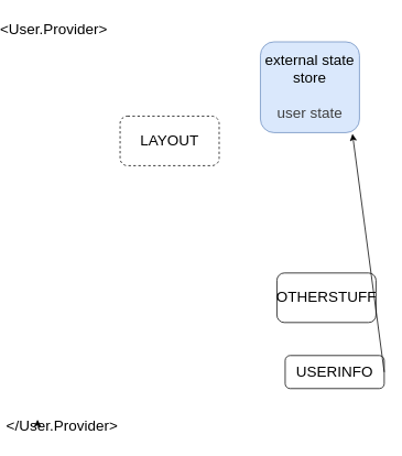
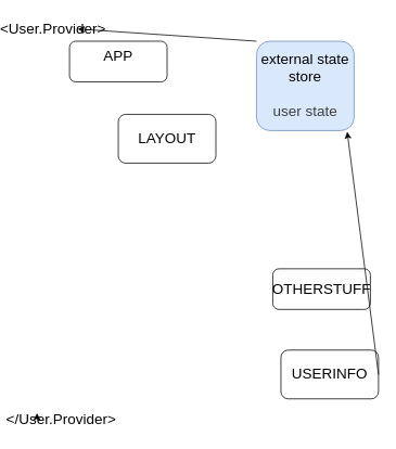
+ <mxCell id="5" style="edgeStyle=none;html=1;exitX=0;exitY=0;exitDx=0;exitDy=0;entryX=1;entryY=0.5;entryDx=0;entryDy=0;" edge="1" parent="1" source="6" target="8"><mxGeometry relative="1" as="geometry"><mxPoint x="110" y="30" as="targetPoint" /></mxGeometry></mxCell>
+ <mxCell id="3" value="&lt;font style=&quot;font-size: 18px;&quot;&gt;APP&lt;/font&gt;&lt;div&gt;&lt;br&gt;&lt;/div&gt;" style="rounded=1;whiteSpace=wrap;html=1;" vertex="1" parent="1"><mxGeometry x="70" y="50" width="120" height="50" as="geometry" /></mxCell>
- <mxCell id="2" value="&lt;font style=&quot;font-size: 18px;&quot;&gt;LAYOUT&lt;/font&gt;" style="rounded=1;whiteSpace=wrap;html=1;dashed=1;" vertex="1" parent="1"><mxGeometry x="130" y="140" width="120" height="60" as="geometry" /></mxCell>
+ <mxCell id="2" value="&lt;font style=&quot;font-size: 18px;&quot;&gt;LAYOUT&lt;/font&gt;" style="rounded=1;whiteSpace=wrap;html=1;" vertex="1" parent="1"><mxGeometry x="130" y="140" width="120" height="60" as="geometry" /></mxCell>
- <mxCell id="7" value="&lt;font style=&quot;font-size: 18px;&quot;&gt;OTHERSTUFF&lt;/font&gt;" style="rounded=1;whiteSpace=wrap;html=1;" vertex="1" parent="1"><mxGeometry x="320" y="330" width="120" height="60" as="geometry" /></mxCell>
+ <mxCell id="7" value="&lt;font style=&quot;font-size: 18px;&quot;&gt;OTHERSTUFF&lt;/font&gt;" style="rounded=1;whiteSpace=wrap;html=1;" vertex="1" parent="1"><mxGeometry x="320" y="330" width="120" height="50" as="geometry" /></mxCell>
- <mxCell id="4" value="&lt;font style=&quot;font-size: 18px;&quot;&gt;USERINFO&lt;/font&gt;" style="rounded=1;whiteSpace=wrap;html=1;" vertex="1" parent="1"><mxGeometry x="330" y="430" width="120" height="40" as="geometry" /></mxCell>
+ <mxCell id="4" value="&lt;font style=&quot;font-size: 18px;&quot;&gt;USERINFO&lt;/font&gt;" style="rounded=1;whiteSpace=wrap;html=1;" vertex="1" parent="1"><mxGeometry x="330" y="430" width="120" height="60" as="geometry" /></mxCell>
